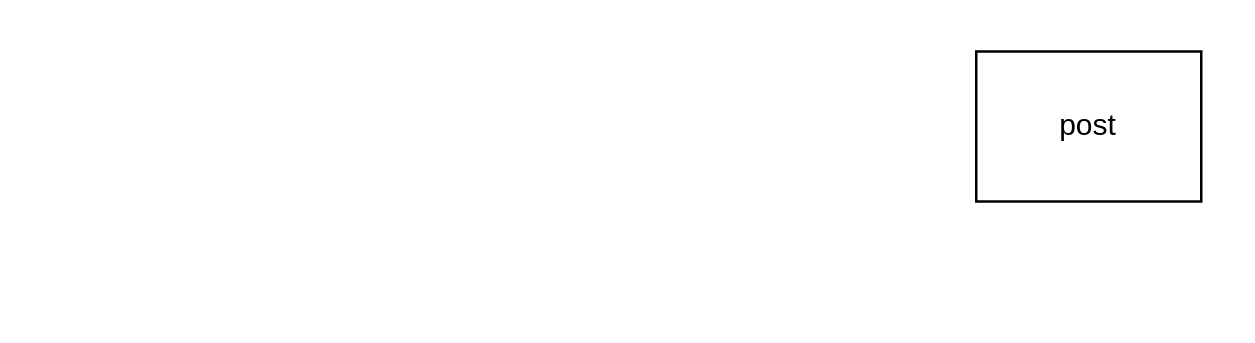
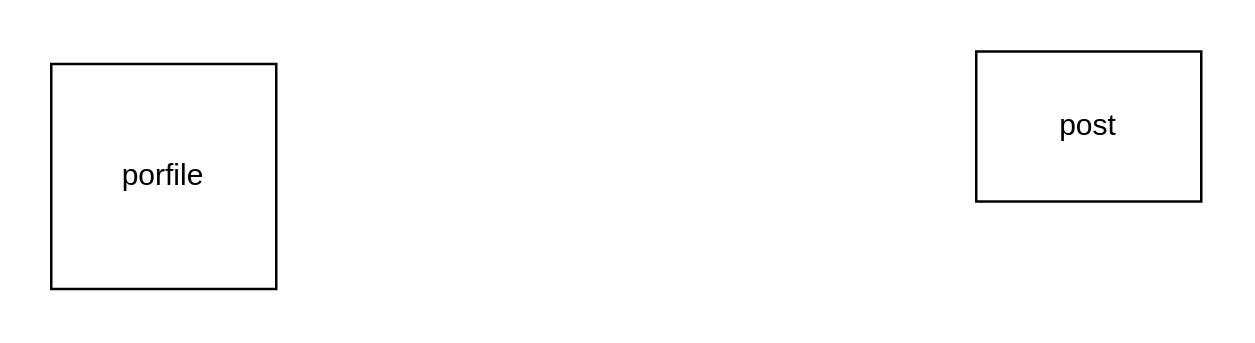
+ <mxCell id="2" value="porfile&lt;br&gt;" style="whiteSpace=wrap;html=1;aspect=fixed;" vertex="1" parent="1"><mxGeometry x="20" y="25" width="90" height="90" as="geometry" /></mxCell>
